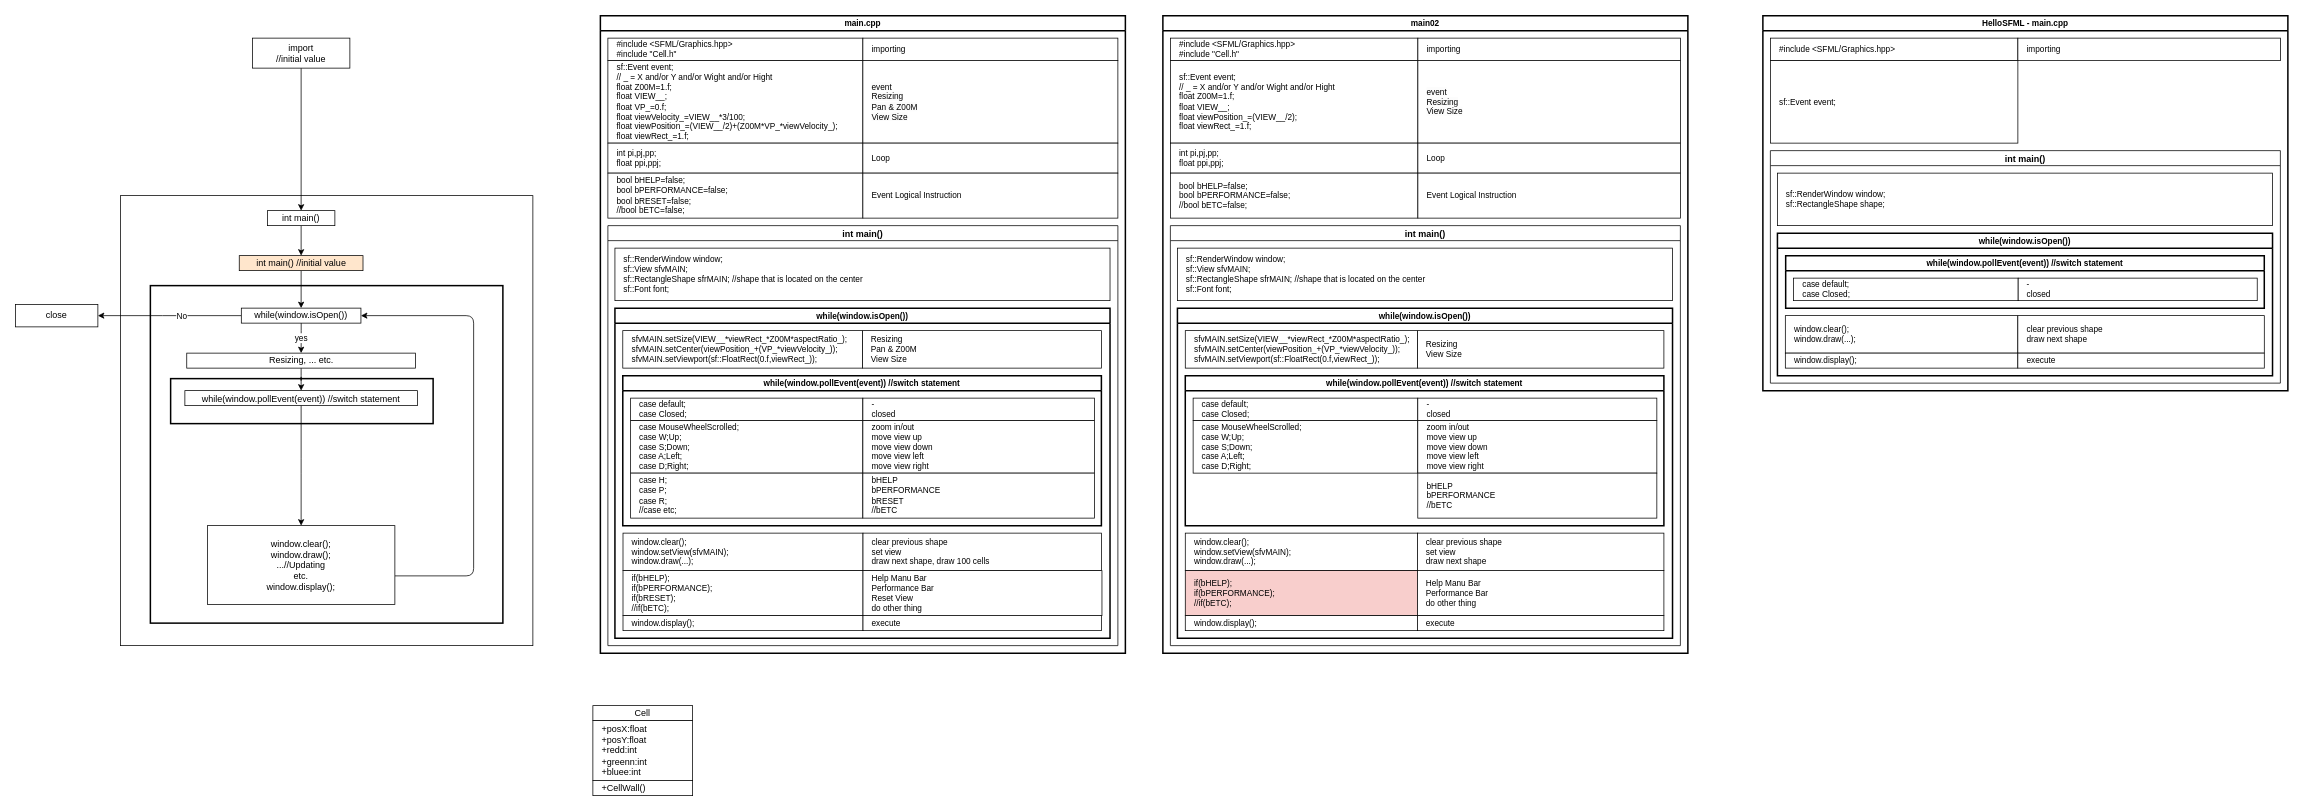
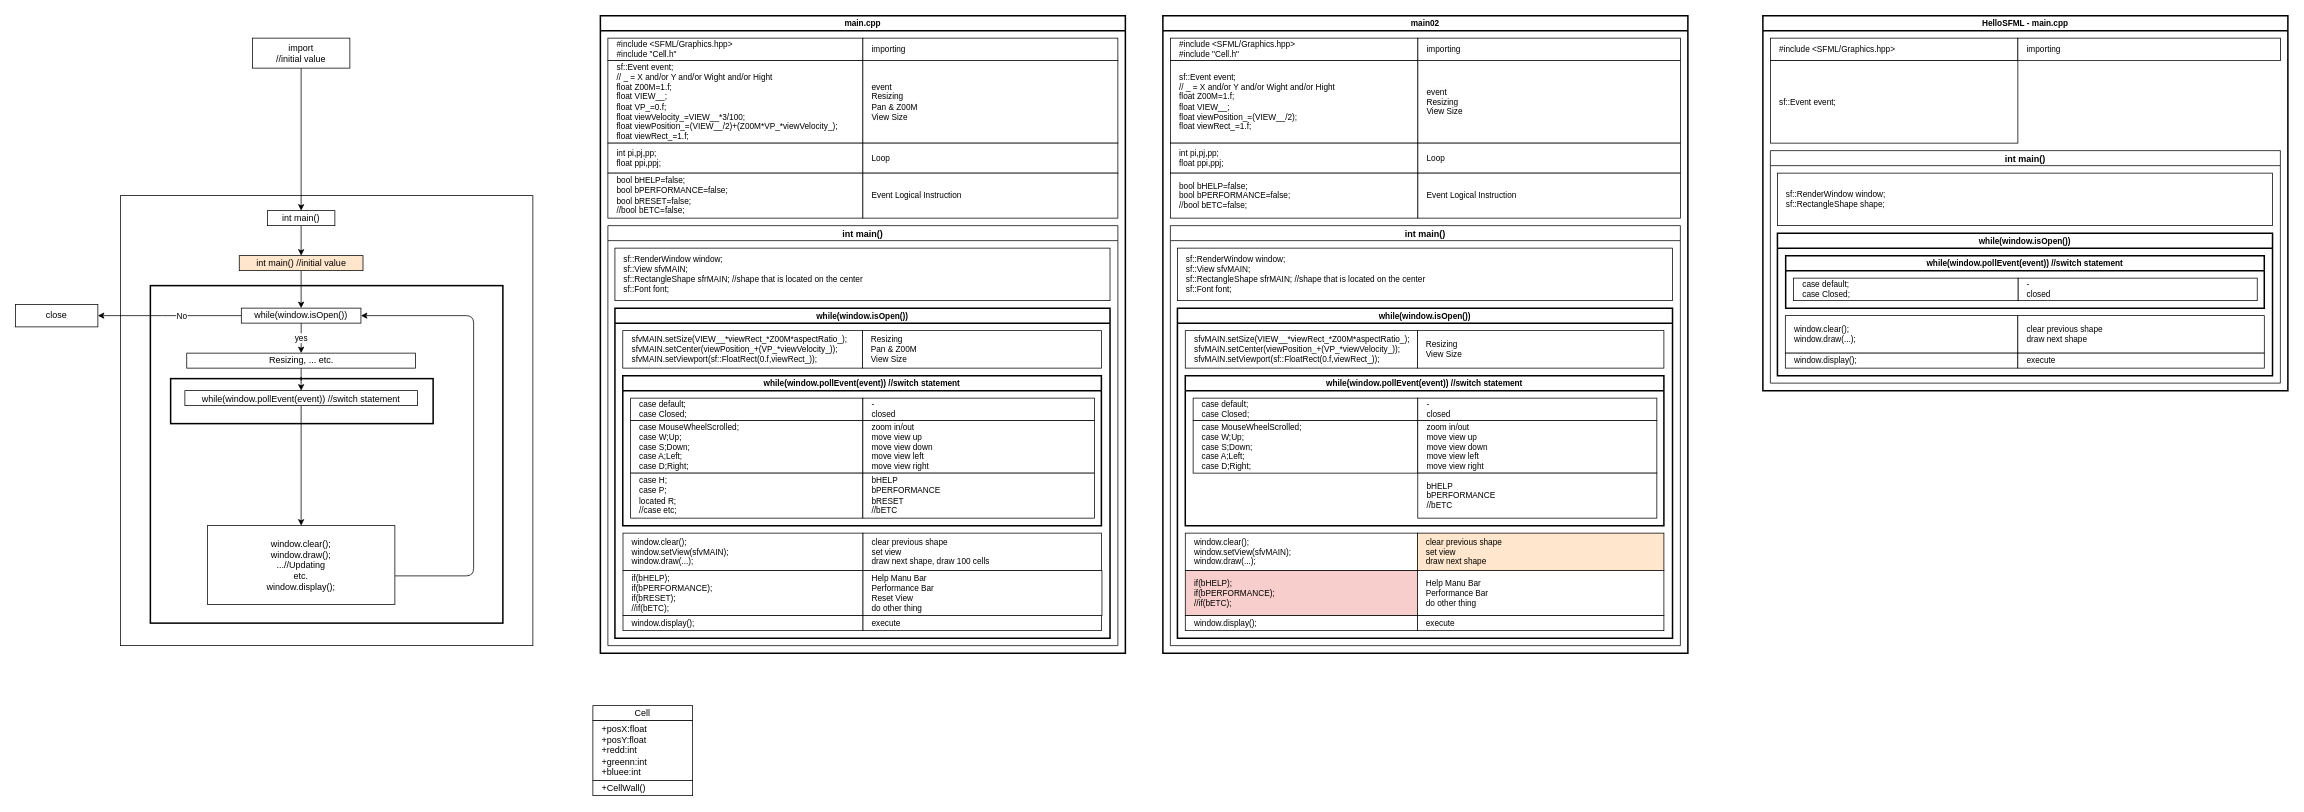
- <mxCell id="75" value="&lt;span style=&quot;background-color: rgb(255 , 255 , 255)&quot;&gt;case H;&lt;br&gt;case P;&lt;br&gt;case R;&lt;br&gt;//case etc;&lt;br&gt;&lt;/span&gt;" style="rounded=0;whiteSpace=wrap;html=1;fontSize=11;align=left;spacingLeft=10;" vertex="1" parent="72"><mxGeometry y="100" width="309.54" height="60" as="geometry" /></mxCell>
+ <mxCell id="75" value="&lt;span style=&quot;background-color: rgb(255 , 255 , 255)&quot;&gt;case H;&lt;br&gt;case P;&lt;br&gt;located R;&lt;br&gt;//case etc;&lt;br&gt;&lt;/span&gt;" style="rounded=0;whiteSpace=wrap;html=1;fontSize=11;align=left;spacingLeft=10;" vertex="1" parent="72"><mxGeometry y="100" width="309.54" height="60" as="geometry" /></mxCell>
- <mxCell id="29" value="clear previous shape&lt;br&gt;set view&lt;br&gt;draw next shape" style="rounded=0;whiteSpace=wrap;html=1;fontSize=11;align=left;spacingLeft=10;" vertex="1" parent="27"><mxGeometry x="1.88e-13" width="328.62" height="50" as="geometry" /></mxCell>
+ <mxCell id="29" value="clear previous shape&lt;br&gt;set view&lt;br&gt;draw next shape" style="rounded=0;whiteSpace=wrap;html=1;fontSize=11;align=left;spacingLeft=10;fillColor=#ffe6cc;" vertex="1" parent="27"><mxGeometry x="1.88e-13" width="328.62" height="50" as="geometry" /></mxCell>
